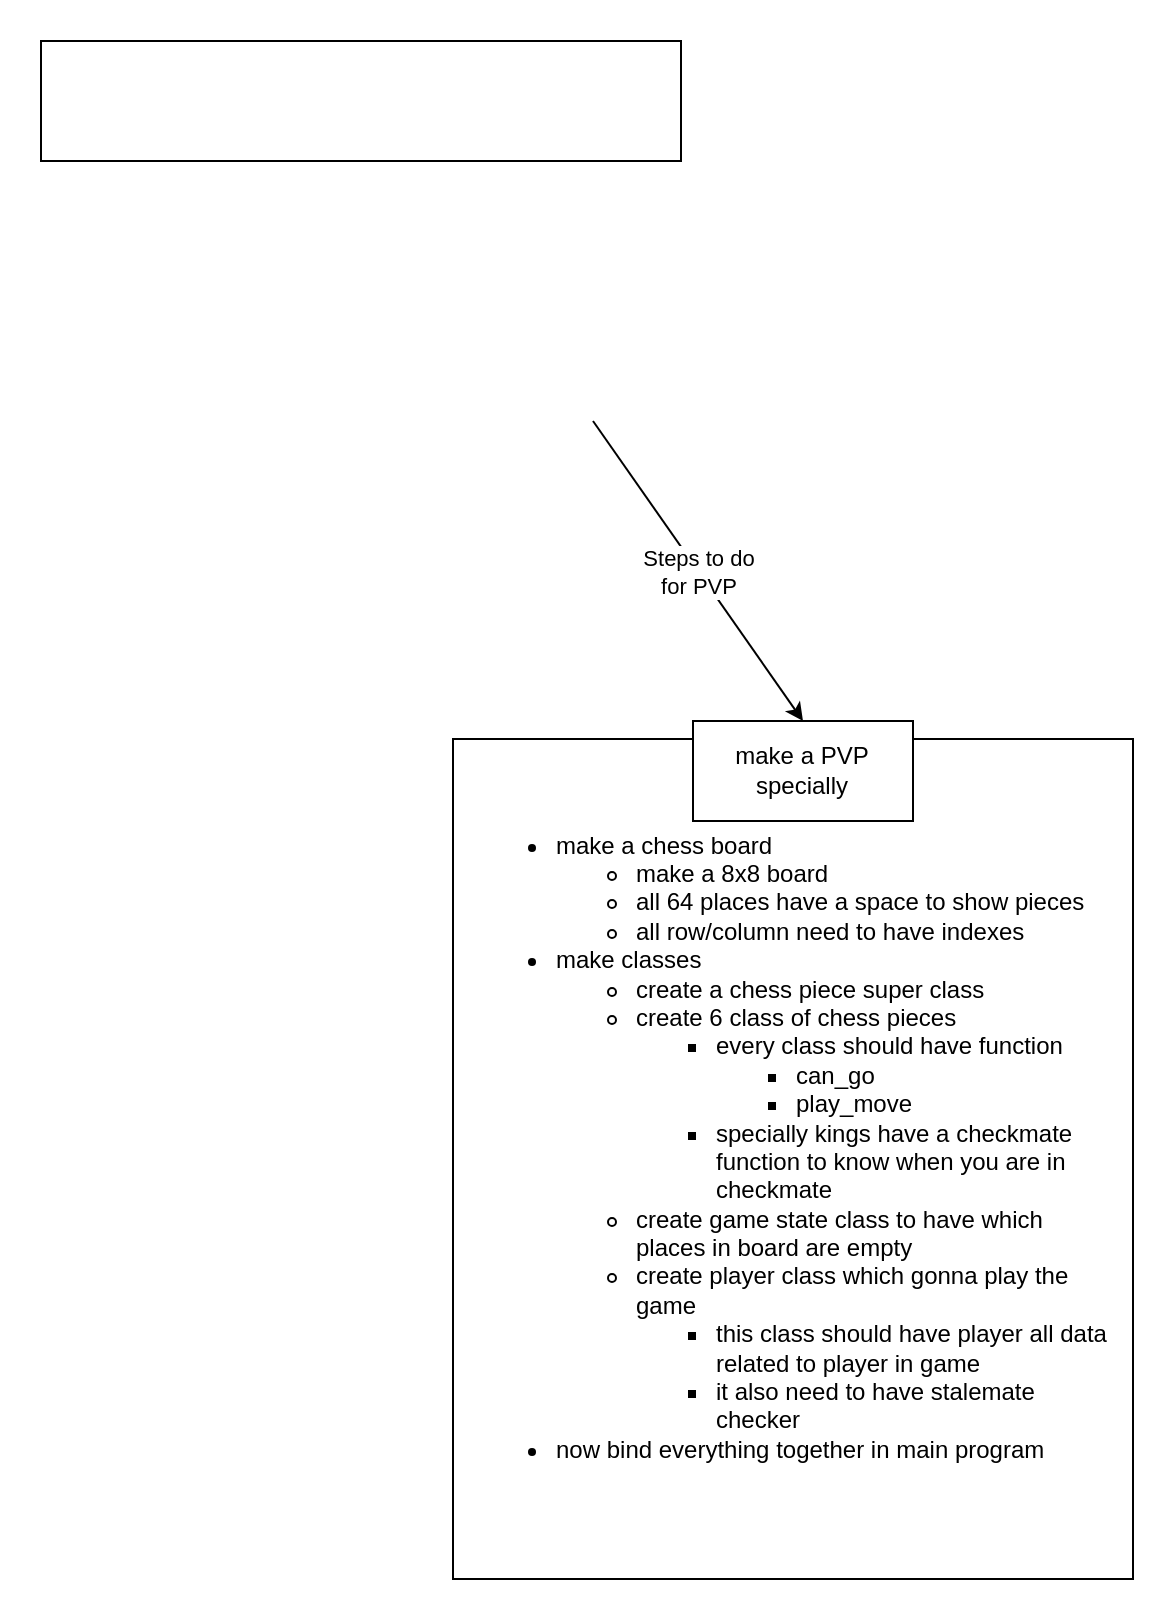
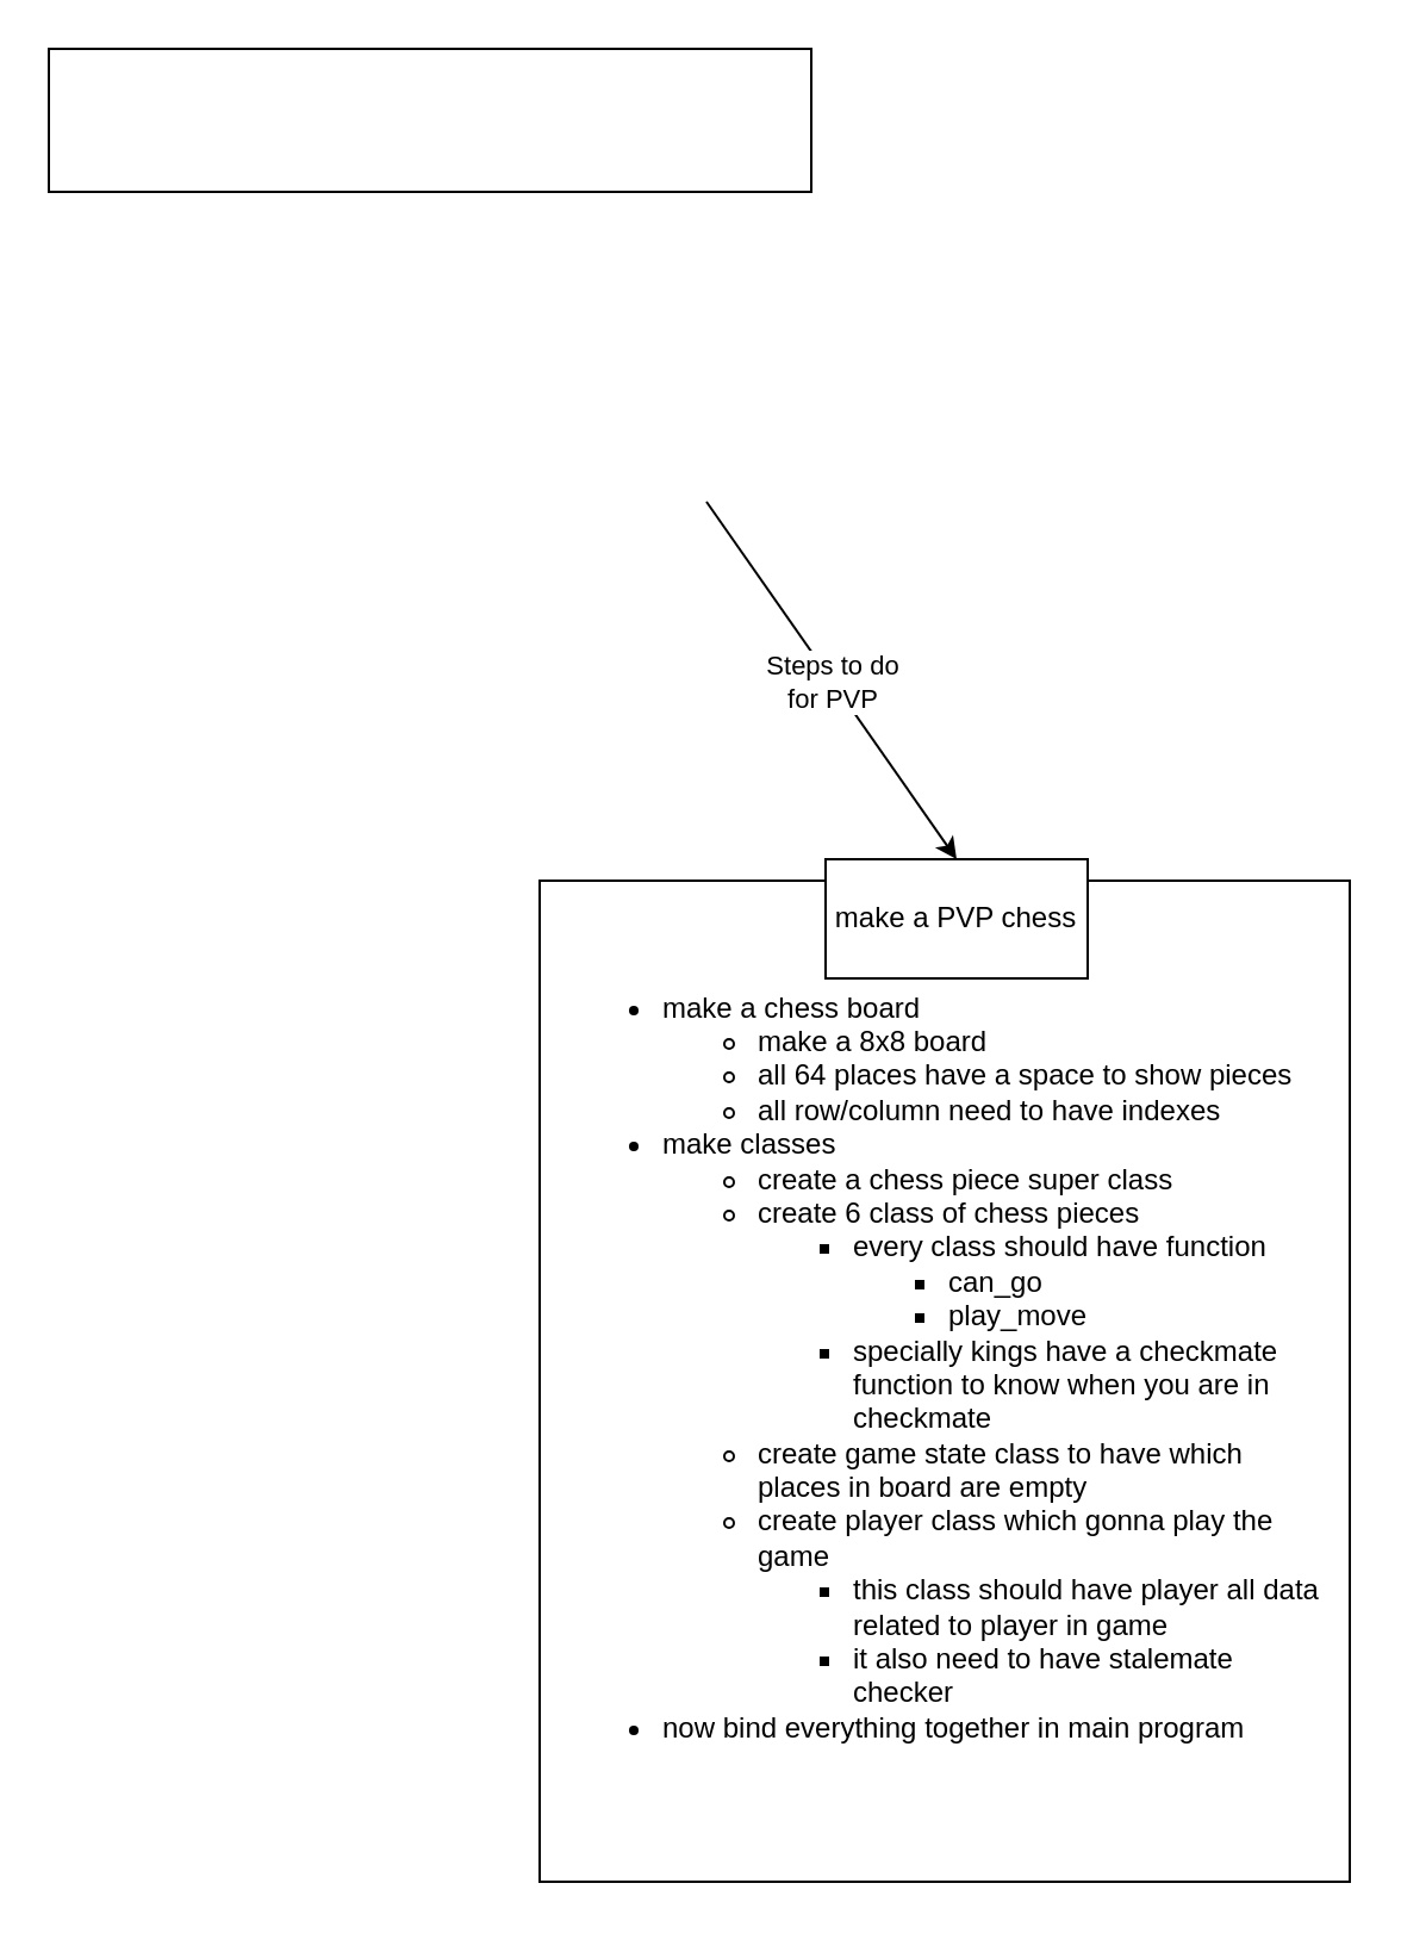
- <mxCell id="8" value="make a PVP specially" style="rounded=0;whiteSpace=wrap;html=1;" vertex="1" parent="1"><mxGeometry x="346" y="360" width="110" height="50" as="geometry" /></mxCell>
+ <mxCell id="8" value="make a PVP chess" style="rounded=0;whiteSpace=wrap;html=1;" vertex="1" parent="1"><mxGeometry x="346" y="360" width="110" height="50" as="geometry" /></mxCell>
